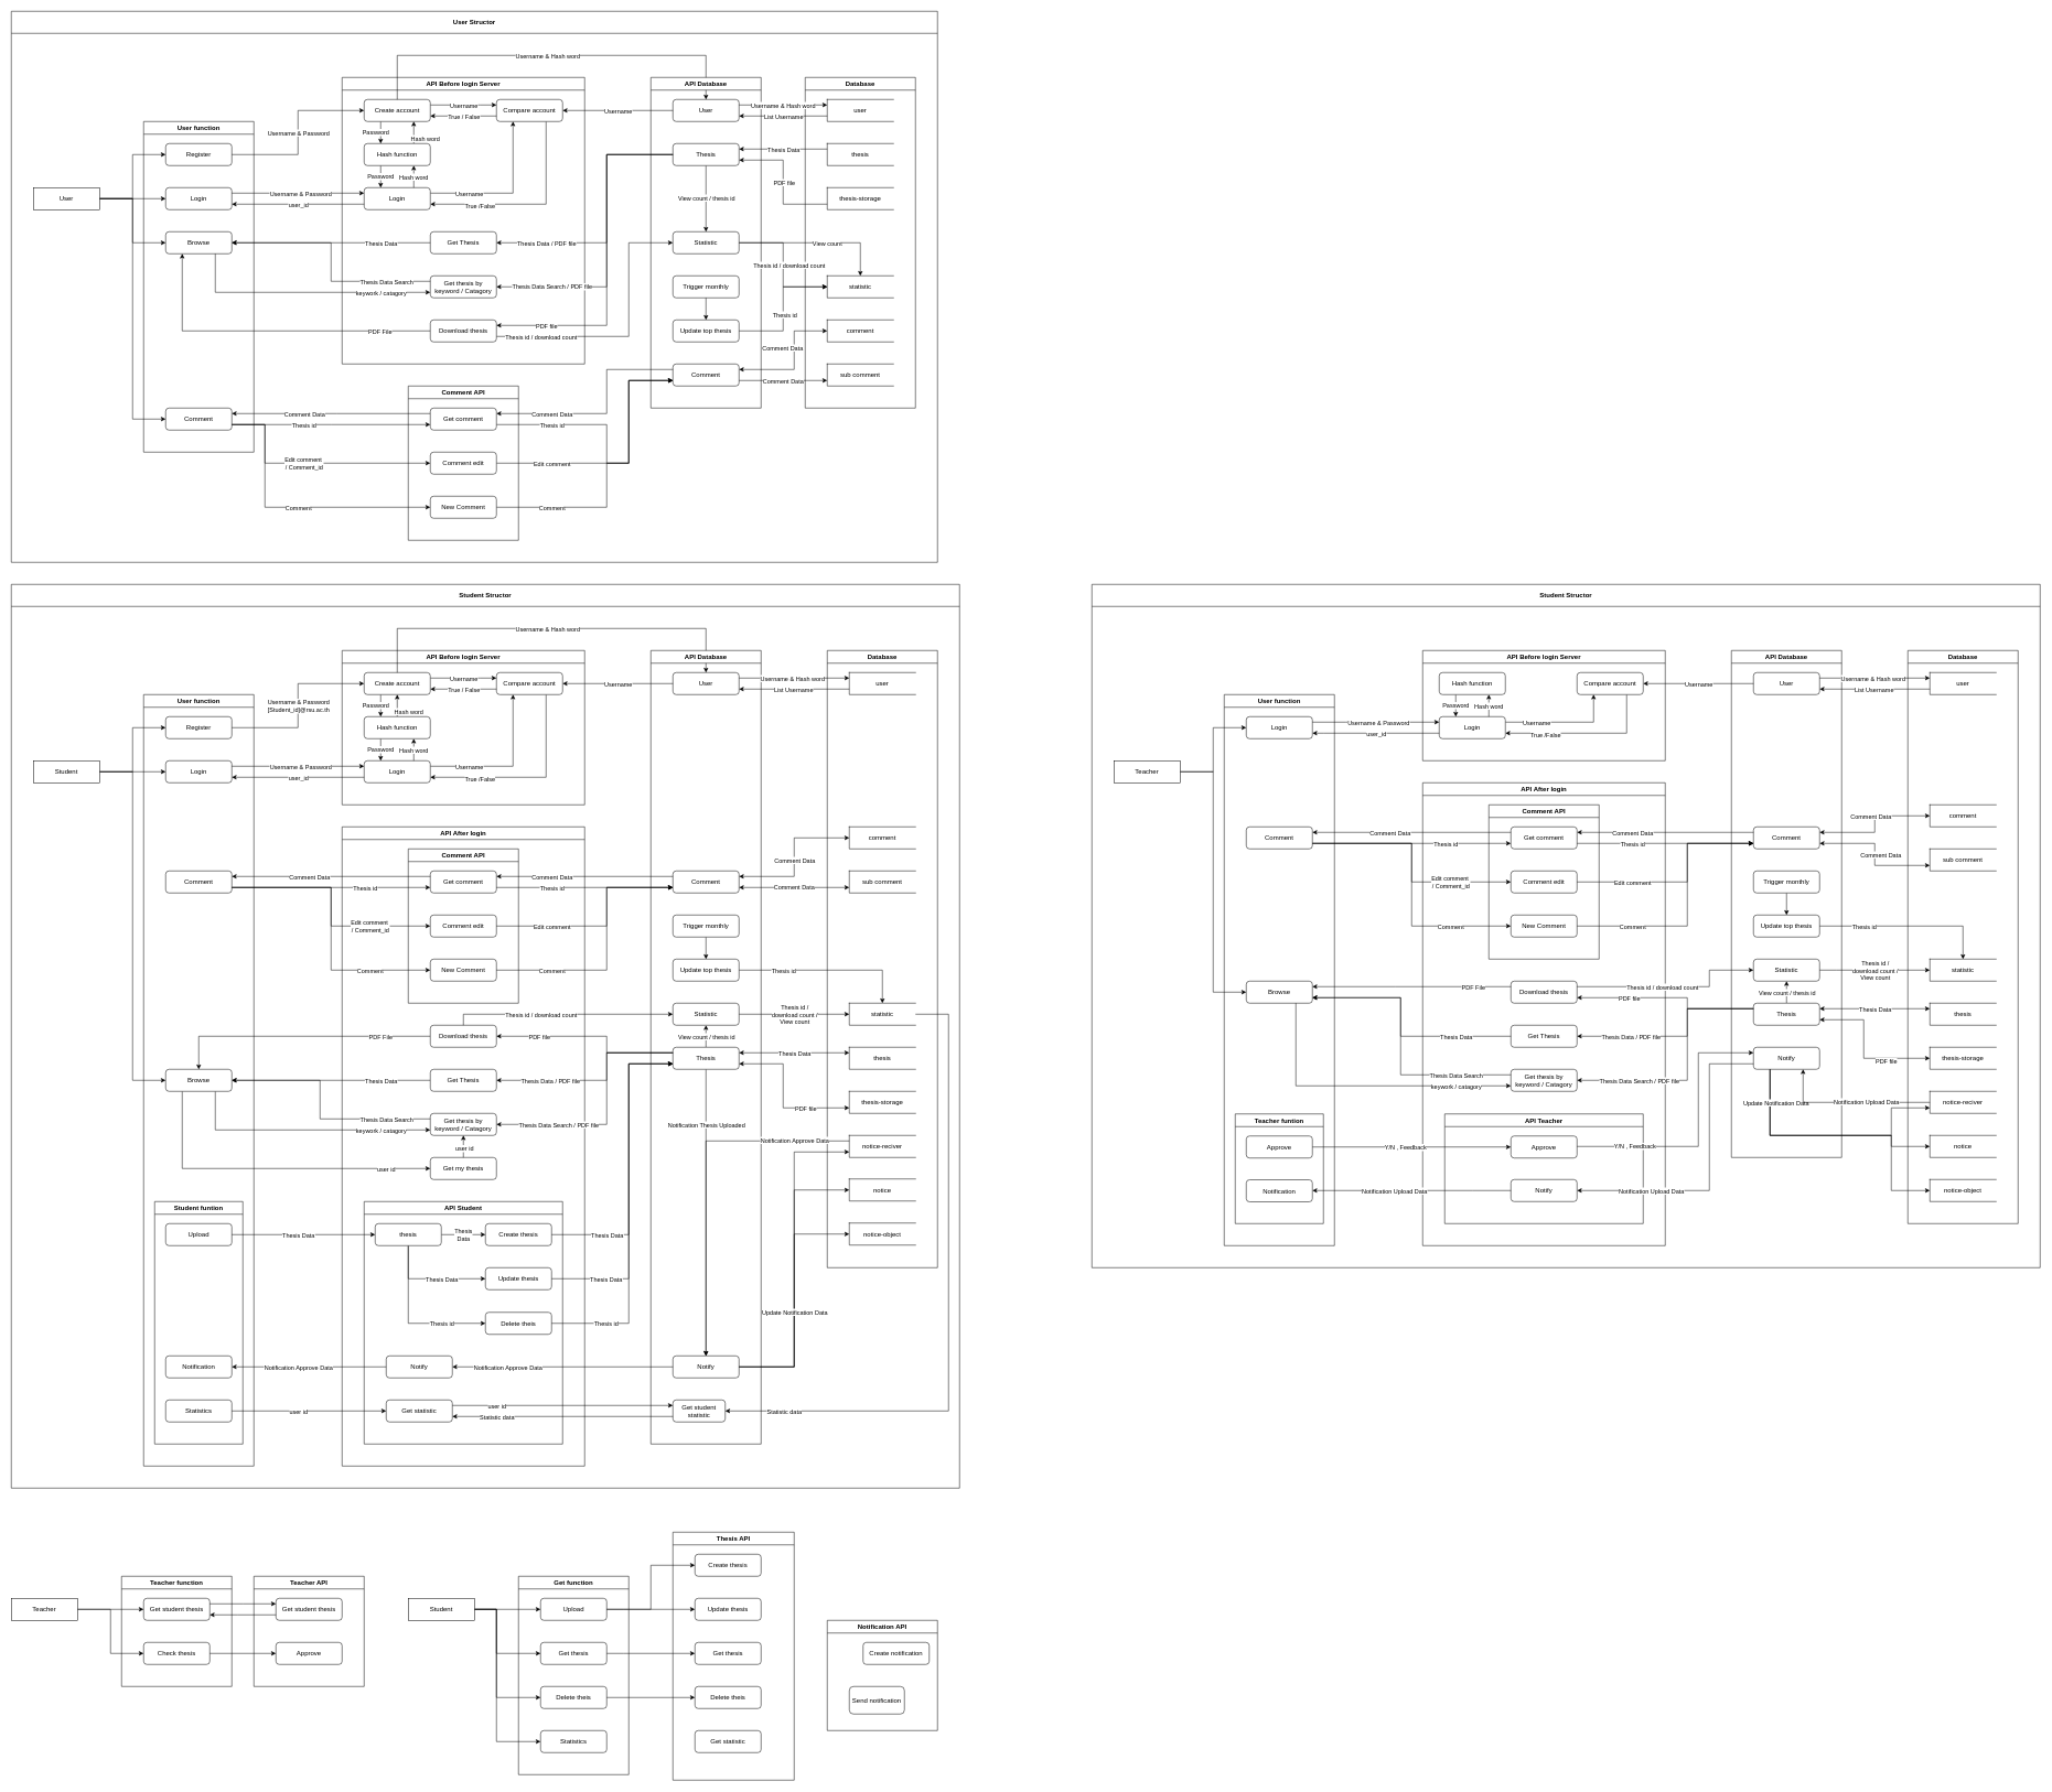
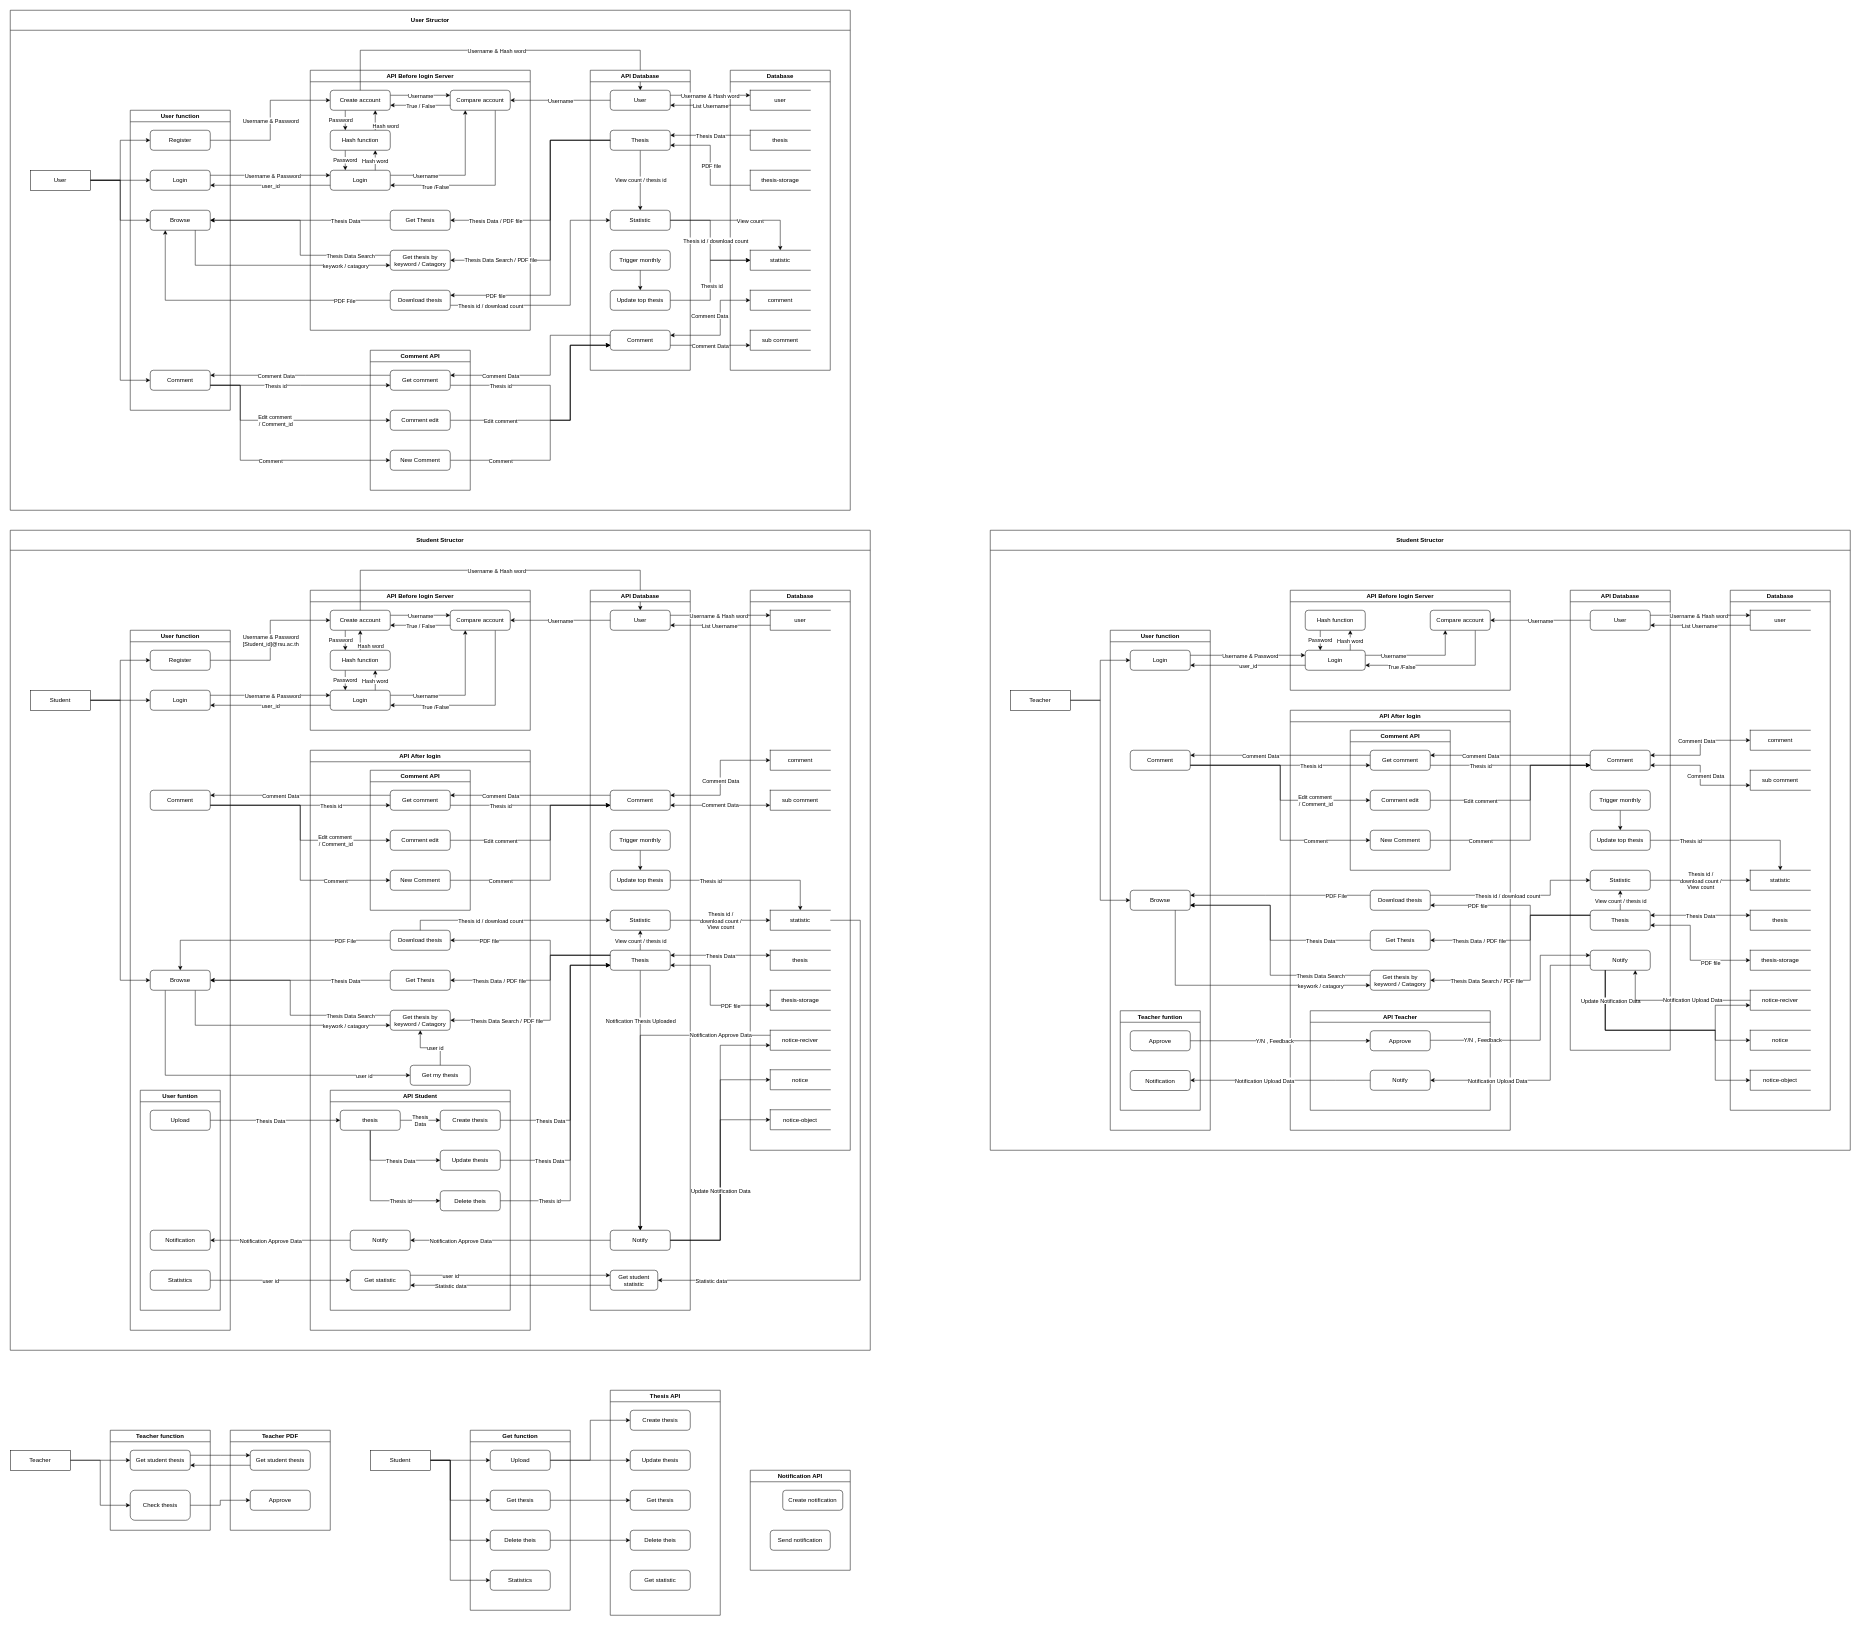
- <mxCell id="260" value="Get my thesis" style="rounded=1;whiteSpace=wrap;html=1;" parent="244" vertex="1"><mxGeometry x="160" y="600" width="120" height="40" as="geometry" /></mxCell>
+ <mxCell id="260" value="Get my thesis" style="rounded=1;whiteSpace=wrap;html=1;" parent="244" vertex="1"><mxGeometry x="200" y="630" width="120" height="40" as="geometry" /></mxCell>
- <mxCell id="164" value="Student funtion" style="swimlane;whiteSpace=wrap;html=1;" parent="160" vertex="1"><mxGeometry x="20" y="920" width="160" height="440" as="geometry"><mxRectangle x="400" y="200" width="130" height="30" as="alternateBounds" /></mxGeometry></mxCell>
+ <mxCell id="164" value="User funtion" style="swimlane;whiteSpace=wrap;html=1;" parent="160" vertex="1"><mxGeometry x="20" y="920" width="160" height="440" as="geometry"><mxRectangle x="400" y="200" width="130" height="30" as="alternateBounds" /></mxGeometry></mxCell>
- <mxCell id="16" value="Teacher API" style="swimlane;whiteSpace=wrap;html=1;" parent="1" vertex="1"><mxGeometry x="460" y="2860" width="200" height="200" as="geometry"><mxRectangle x="400" y="200" width="130" height="30" as="alternateBounds" /></mxGeometry></mxCell>
+ <mxCell id="16" value="Teacher PDF" style="swimlane;whiteSpace=wrap;html=1;" parent="1" vertex="1"><mxGeometry x="460" y="2860" width="200" height="200" as="geometry"><mxRectangle x="400" y="200" width="130" height="30" as="alternateBounds" /></mxGeometry></mxCell>
- <mxCell id="9" value="Check thesis" style="rounded=1;whiteSpace=wrap;html=1;" parent="7" vertex="1"><mxGeometry x="40" y="120" width="120" height="40" as="geometry" /></mxCell>
+ <mxCell id="9" value="Check thesis" style="rounded=1;whiteSpace=wrap;html=1;" parent="7" vertex="1"><mxGeometry x="40" y="120" width="120" height="60" as="geometry" /></mxCell>
- <mxCell id="36" value="Send notification" style="rounded=1;whiteSpace=wrap;html=1;" parent="34" vertex="1"><mxGeometry x="40" y="120" width="100" height="50" as="geometry" /></mxCell>
+ <mxCell id="36" value="Send notification" style="rounded=1;whiteSpace=wrap;html=1;" parent="34" vertex="1"><mxGeometry x="40" y="120" width="120" height="40" as="geometry" /></mxCell>
